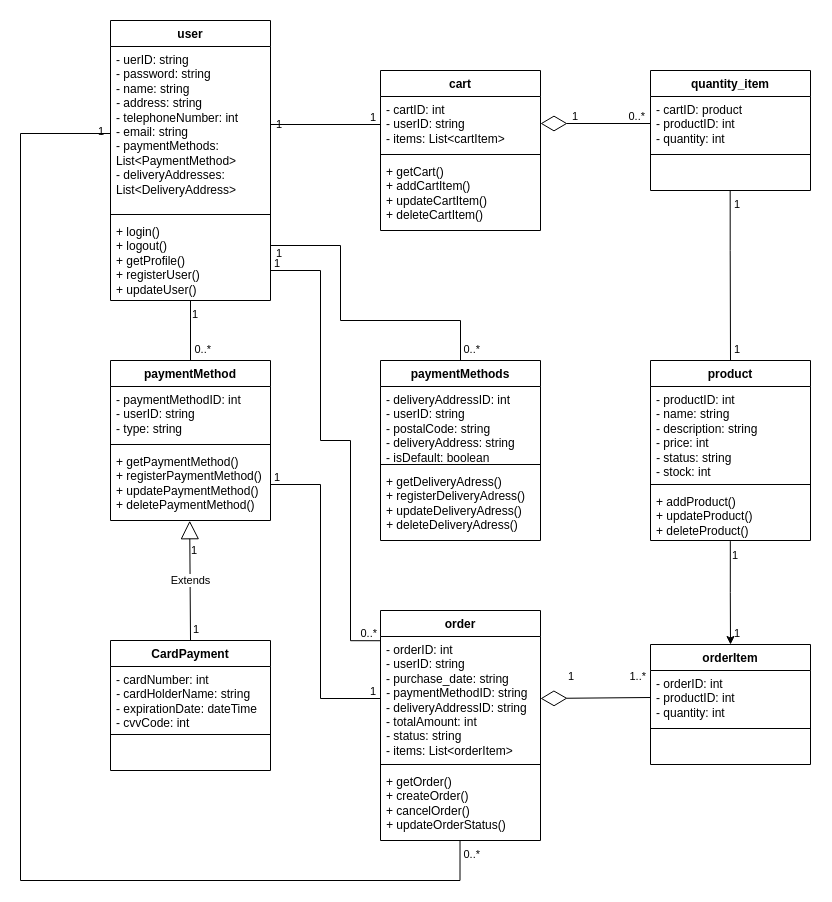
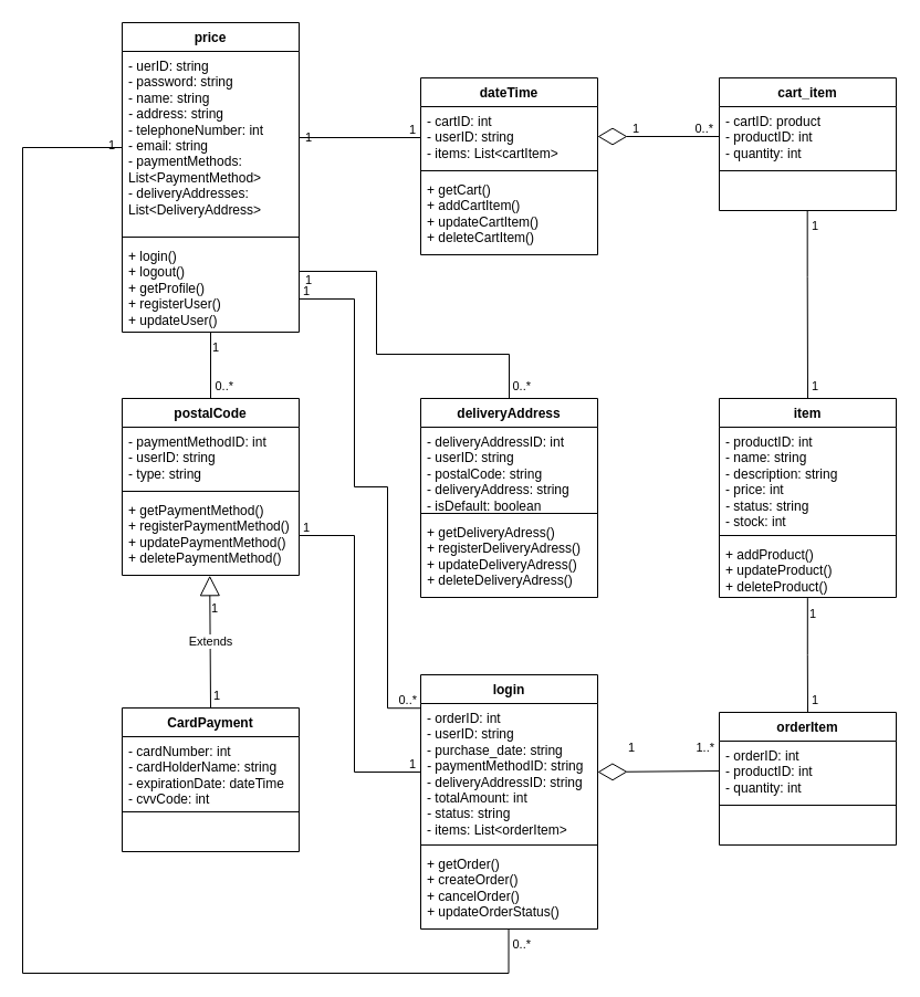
- <mxCell id="27" value="user" style="swimlane;fontStyle=1;align=center;verticalAlign=top;childLayout=stackLayout;horizontal=1;startSize=26;horizontalStack=0;resizeParent=1;resizeParentMax=0;resizeLast=0;collapsible=1;marginBottom=0;whiteSpace=wrap;html=1;" vertex="1" parent="1"><mxGeometry x="110" y="20" width="160" height="280" as="geometry" /></mxCell>
+ <mxCell id="27" value="price" style="swimlane;fontStyle=1;align=center;verticalAlign=top;childLayout=stackLayout;horizontal=1;startSize=26;horizontalStack=0;resizeParent=1;resizeParentMax=0;resizeLast=0;collapsible=1;marginBottom=0;whiteSpace=wrap;html=1;" vertex="1" parent="1"><mxGeometry x="110" y="20" width="160" height="280" as="geometry" /></mxCell>
- <mxCell id="31" value="cart" style="swimlane;fontStyle=1;align=center;verticalAlign=top;childLayout=stackLayout;horizontal=1;startSize=26;horizontalStack=0;resizeParent=1;resizeParentMax=0;resizeLast=0;collapsible=1;marginBottom=0;whiteSpace=wrap;html=1;" vertex="1" parent="1"><mxGeometry x="380" y="70" width="160" height="160" as="geometry" /></mxCell>
+ <mxCell id="31" value="dateTime" style="swimlane;fontStyle=1;align=center;verticalAlign=top;childLayout=stackLayout;horizontal=1;startSize=26;horizontalStack=0;resizeParent=1;resizeParentMax=0;resizeLast=0;collapsible=1;marginBottom=0;whiteSpace=wrap;html=1;" vertex="1" parent="1"><mxGeometry x="380" y="70" width="160" height="160" as="geometry" /></mxCell>
- <mxCell id="40" value="quantity_item" style="swimlane;fontStyle=1;align=center;verticalAlign=top;childLayout=stackLayout;horizontal=1;startSize=26;horizontalStack=0;resizeParent=1;resizeParentMax=0;resizeLast=0;collapsible=1;marginBottom=0;whiteSpace=wrap;html=1;" vertex="1" parent="1"><mxGeometry x="650" y="70" width="160" height="120" as="geometry" /></mxCell>
+ <mxCell id="40" value="cart_item" style="swimlane;fontStyle=1;align=center;verticalAlign=top;childLayout=stackLayout;horizontal=1;startSize=26;horizontalStack=0;resizeParent=1;resizeParentMax=0;resizeLast=0;collapsible=1;marginBottom=0;whiteSpace=wrap;html=1;" vertex="1" parent="1"><mxGeometry x="650" y="70" width="160" height="120" as="geometry" /></mxCell>
- <mxCell id="60" value="paymentMethod" style="swimlane;fontStyle=1;align=center;verticalAlign=top;childLayout=stackLayout;horizontal=1;startSize=26;horizontalStack=0;resizeParent=1;resizeParentMax=0;resizeLast=0;collapsible=1;marginBottom=0;whiteSpace=wrap;html=1;" vertex="1" parent="1"><mxGeometry x="110" y="360" width="160" height="160" as="geometry" /></mxCell>
+ <mxCell id="60" value="postalCode" style="swimlane;fontStyle=1;align=center;verticalAlign=top;childLayout=stackLayout;horizontal=1;startSize=26;horizontalStack=0;resizeParent=1;resizeParentMax=0;resizeLast=0;collapsible=1;marginBottom=0;whiteSpace=wrap;html=1;" vertex="1" parent="1"><mxGeometry x="110" y="360" width="160" height="160" as="geometry" /></mxCell>
- <mxCell id="52" value="paymentMethods" style="swimlane;fontStyle=1;align=center;verticalAlign=top;childLayout=stackLayout;horizontal=1;startSize=26;horizontalStack=0;resizeParent=1;resizeParentMax=0;resizeLast=0;collapsible=1;marginBottom=0;whiteSpace=wrap;html=1;" vertex="1" parent="1"><mxGeometry x="380" y="360" width="160" height="180" as="geometry" /></mxCell>
+ <mxCell id="52" value="deliveryAddress" style="swimlane;fontStyle=1;align=center;verticalAlign=top;childLayout=stackLayout;horizontal=1;startSize=26;horizontalStack=0;resizeParent=1;resizeParentMax=0;resizeLast=0;collapsible=1;marginBottom=0;whiteSpace=wrap;html=1;" vertex="1" parent="1"><mxGeometry x="380" y="360" width="160" height="180" as="geometry" /></mxCell>
- <mxCell id="44" value="product" style="swimlane;fontStyle=1;align=center;verticalAlign=top;childLayout=stackLayout;horizontal=1;startSize=26;horizontalStack=0;resizeParent=1;resizeParentMax=0;resizeLast=0;collapsible=1;marginBottom=0;whiteSpace=wrap;html=1;" vertex="1" parent="1"><mxGeometry x="650" y="360" width="160" height="180" as="geometry" /></mxCell>
+ <mxCell id="44" value="item" style="swimlane;fontStyle=1;align=center;verticalAlign=top;childLayout=stackLayout;horizontal=1;startSize=26;horizontalStack=0;resizeParent=1;resizeParentMax=0;resizeLast=0;collapsible=1;marginBottom=0;whiteSpace=wrap;html=1;" vertex="1" parent="1"><mxGeometry x="650" y="360" width="160" height="180" as="geometry" /></mxCell>
- <mxCell id="56" value="order" style="swimlane;fontStyle=1;align=center;verticalAlign=top;childLayout=stackLayout;horizontal=1;startSize=26;horizontalStack=0;resizeParent=1;resizeParentMax=0;resizeLast=0;collapsible=1;marginBottom=0;whiteSpace=wrap;html=1;" vertex="1" parent="1"><mxGeometry x="380" y="610" width="160" height="230" as="geometry" /></mxCell>
+ <mxCell id="56" value="login" style="swimlane;fontStyle=1;align=center;verticalAlign=top;childLayout=stackLayout;horizontal=1;startSize=26;horizontalStack=0;resizeParent=1;resizeParentMax=0;resizeLast=0;collapsible=1;marginBottom=0;whiteSpace=wrap;html=1;" vertex="1" parent="1"><mxGeometry x="380" y="610" width="160" height="230" as="geometry" /></mxCell>
- <mxCell id="17" value="" style="endArrow=classic;html=1;edgeStyle=orthogonalEdgeStyle;rounded=0;entryX=0.5;entryY=0;entryDx=0;entryDy=0;exitX=0.499;exitY=1.012;exitDx=0;exitDy=0;exitPerimeter=0;" edge="1" parent="1" source="47" target="48"><mxGeometry relative="1" as="geometry"><mxPoint x="729.71" y="540" as="sourcePoint" /><mxPoint x="729.71" y="610" as="targetPoint" /></mxGeometry></mxCell>
+ <mxCell id="17" value="" style="endArrow=none;html=1;edgeStyle=orthogonalEdgeStyle;rounded=0;entryX=0.5;entryY=0;entryDx=0;entryDy=0;exitX=0.499;exitY=1.012;exitDx=0;exitDy=0;exitPerimeter=0;" edge="1" parent="1" source="47" target="48"><mxGeometry relative="1" as="geometry"><mxPoint x="729.71" y="540" as="sourcePoint" /><mxPoint x="729.71" y="610" as="targetPoint" /></mxGeometry></mxCell>
